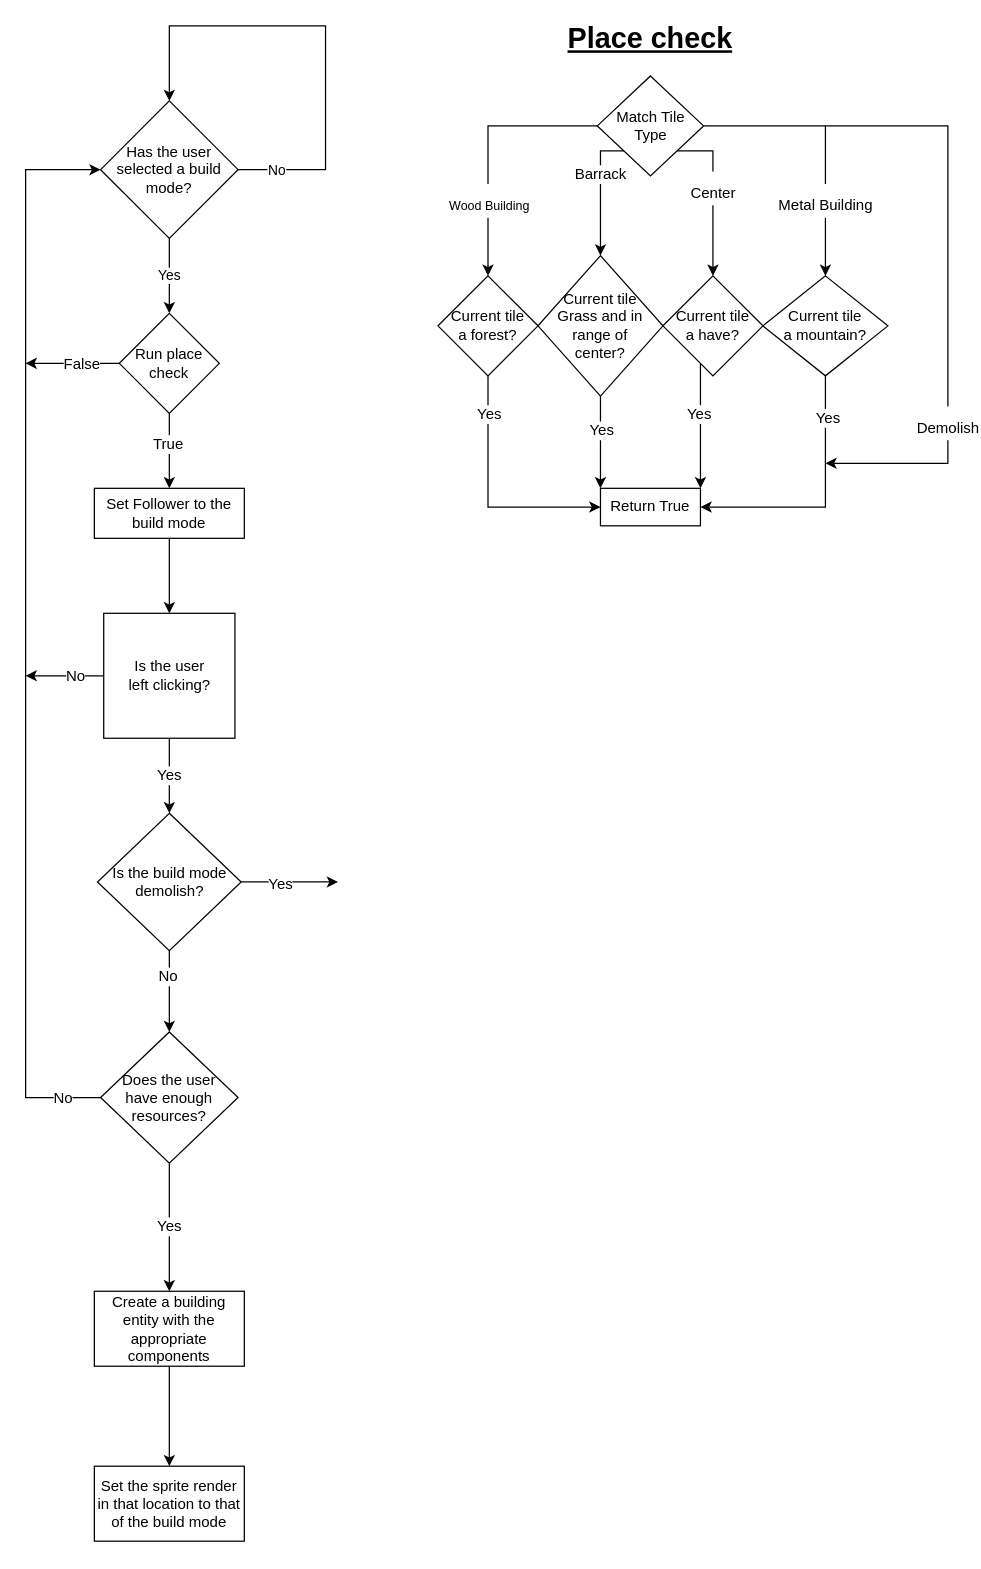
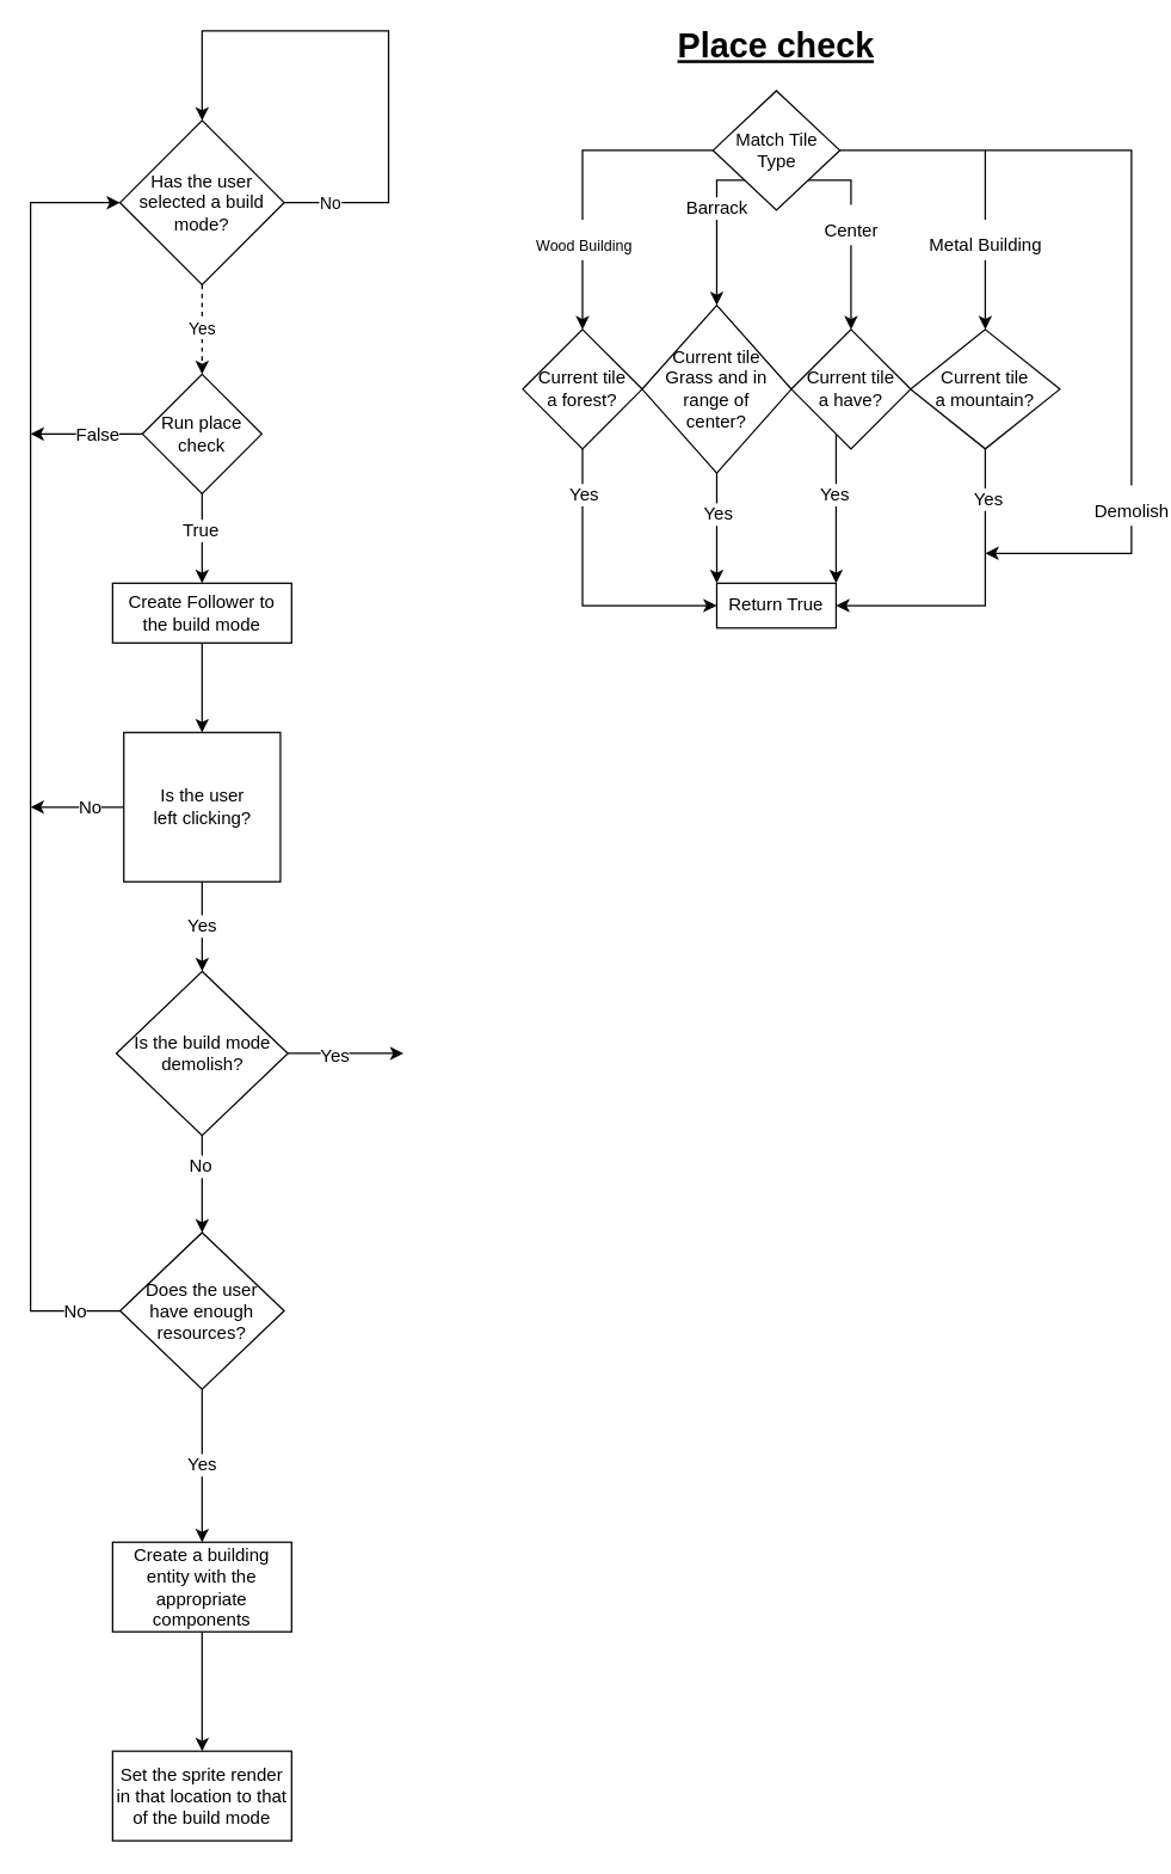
- <mxCell id="2" value="Yes" style="edgeStyle=orthogonalEdgeStyle;rounded=0;orthogonalLoop=1;jettySize=auto;html=1;" edge="1" parent="1" source="5" target="30"><mxGeometry relative="1" as="geometry"><mxPoint x="135" y="245" as="targetPoint" /></mxGeometry></mxCell>
+ <mxCell id="2" value="Yes" style="edgeStyle=orthogonalEdgeStyle;rounded=0;orthogonalLoop=1;jettySize=auto;html=1;dashed=1;" edge="1" parent="1" source="5" target="30"><mxGeometry relative="1" as="geometry"><mxPoint x="135" y="245" as="targetPoint" /></mxGeometry></mxCell>
- <mxCell id="32" value="Set Follower to the build mode" style="whiteSpace=wrap;html=1;" vertex="1" parent="1"><mxGeometry x="75" y="390" width="120" height="40" as="geometry" /></mxCell>
+ <mxCell id="32" value="Create Follower to the build mode" style="whiteSpace=wrap;html=1;" vertex="1" parent="1"><mxGeometry x="75" y="390" width="120" height="40" as="geometry" /></mxCell>
